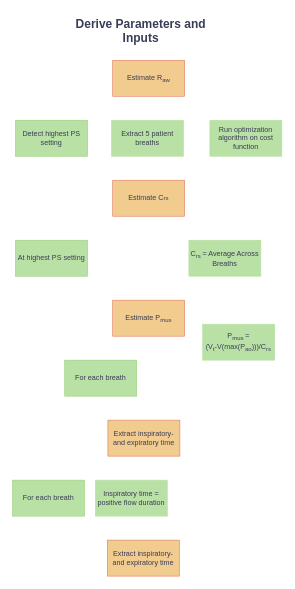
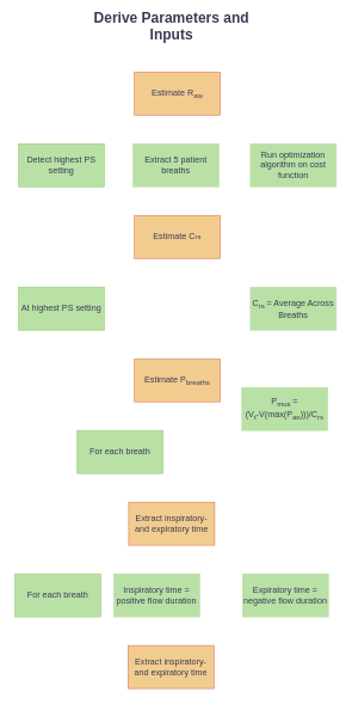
- <mxCell id="2" value="&lt;b&gt;Derive Parameters and Inputs&lt;/b&gt;" style="text;html=1;strokeColor=none;fillColor=none;align=center;verticalAlign=middle;whiteSpace=wrap;rounded=0;fontSize=20;labelBackgroundColor=none;fontColor=#393C56;" vertex="1" parent="1"><mxGeometry x="124" y="35" width="220" height="30" as="geometry" /></mxCell>
+ <mxCell id="2" value="&lt;b&gt;Derive Parameters and Inputs&lt;/b&gt;" style="text;html=1;strokeColor=none;fillColor=none;align=center;verticalAlign=middle;whiteSpace=wrap;rounded=0;fontSize=20;labelBackgroundColor=none;fontColor=#393C56;" vertex="1" parent="1"><mxGeometry x="129" y="20" width="220" height="30" as="geometry" /></mxCell>
- <mxCell id="9" value="C&lt;sub&gt;rs &lt;/sub&gt;= Average Across Breaths" style="rounded=0;whiteSpace=wrap;html=1;strokeColor=#B9E0A5;fontColor=#393C56;fillColor=#B9E0A5;" vertex="1" parent="1"><mxGeometry x="314" y="400" width="120" height="60" as="geometry" /></mxCell>
+ <mxCell id="9" value="C&lt;sub&gt;rs &lt;/sub&gt;= Average Across Breaths" style="rounded=0;whiteSpace=wrap;html=1;strokeColor=#B9E0A5;fontColor=#393C56;fillColor=#B9E0A5;" vertex="1" parent="1"><mxGeometry x="349" y="400" width="120" height="60" as="geometry" /></mxCell>
- <mxCell id="10" value="Estimate P&lt;sub&gt;mus&lt;/sub&gt;" style="rounded=0;whiteSpace=wrap;html=1;labelBackgroundColor=none;fillColor=#F2CC8F;strokeColor=#E07A5F;fontColor=#393C56;" vertex="1" parent="1"><mxGeometry x="187" y="500" width="120" height="60" as="geometry" /></mxCell>
+ <mxCell id="10" value="Estimate P&lt;sub&gt;breaths&lt;/sub&gt;" style="rounded=0;whiteSpace=wrap;html=1;labelBackgroundColor=none;fillColor=#F2CC8F;strokeColor=#E07A5F;fontColor=#393C56;" vertex="1" parent="1"><mxGeometry x="187" y="500" width="120" height="60" as="geometry" /></mxCell>
+ <mxCell id="16" value="Expiratory time = negative flow duration" style="rounded=0;whiteSpace=wrap;html=1;strokeColor=#B9E0A5;fontColor=#393C56;fillColor=#B9E0A5;" vertex="1" parent="1"><mxGeometry x="338" y="800" width="120" height="60" as="geometry" /></mxCell>
